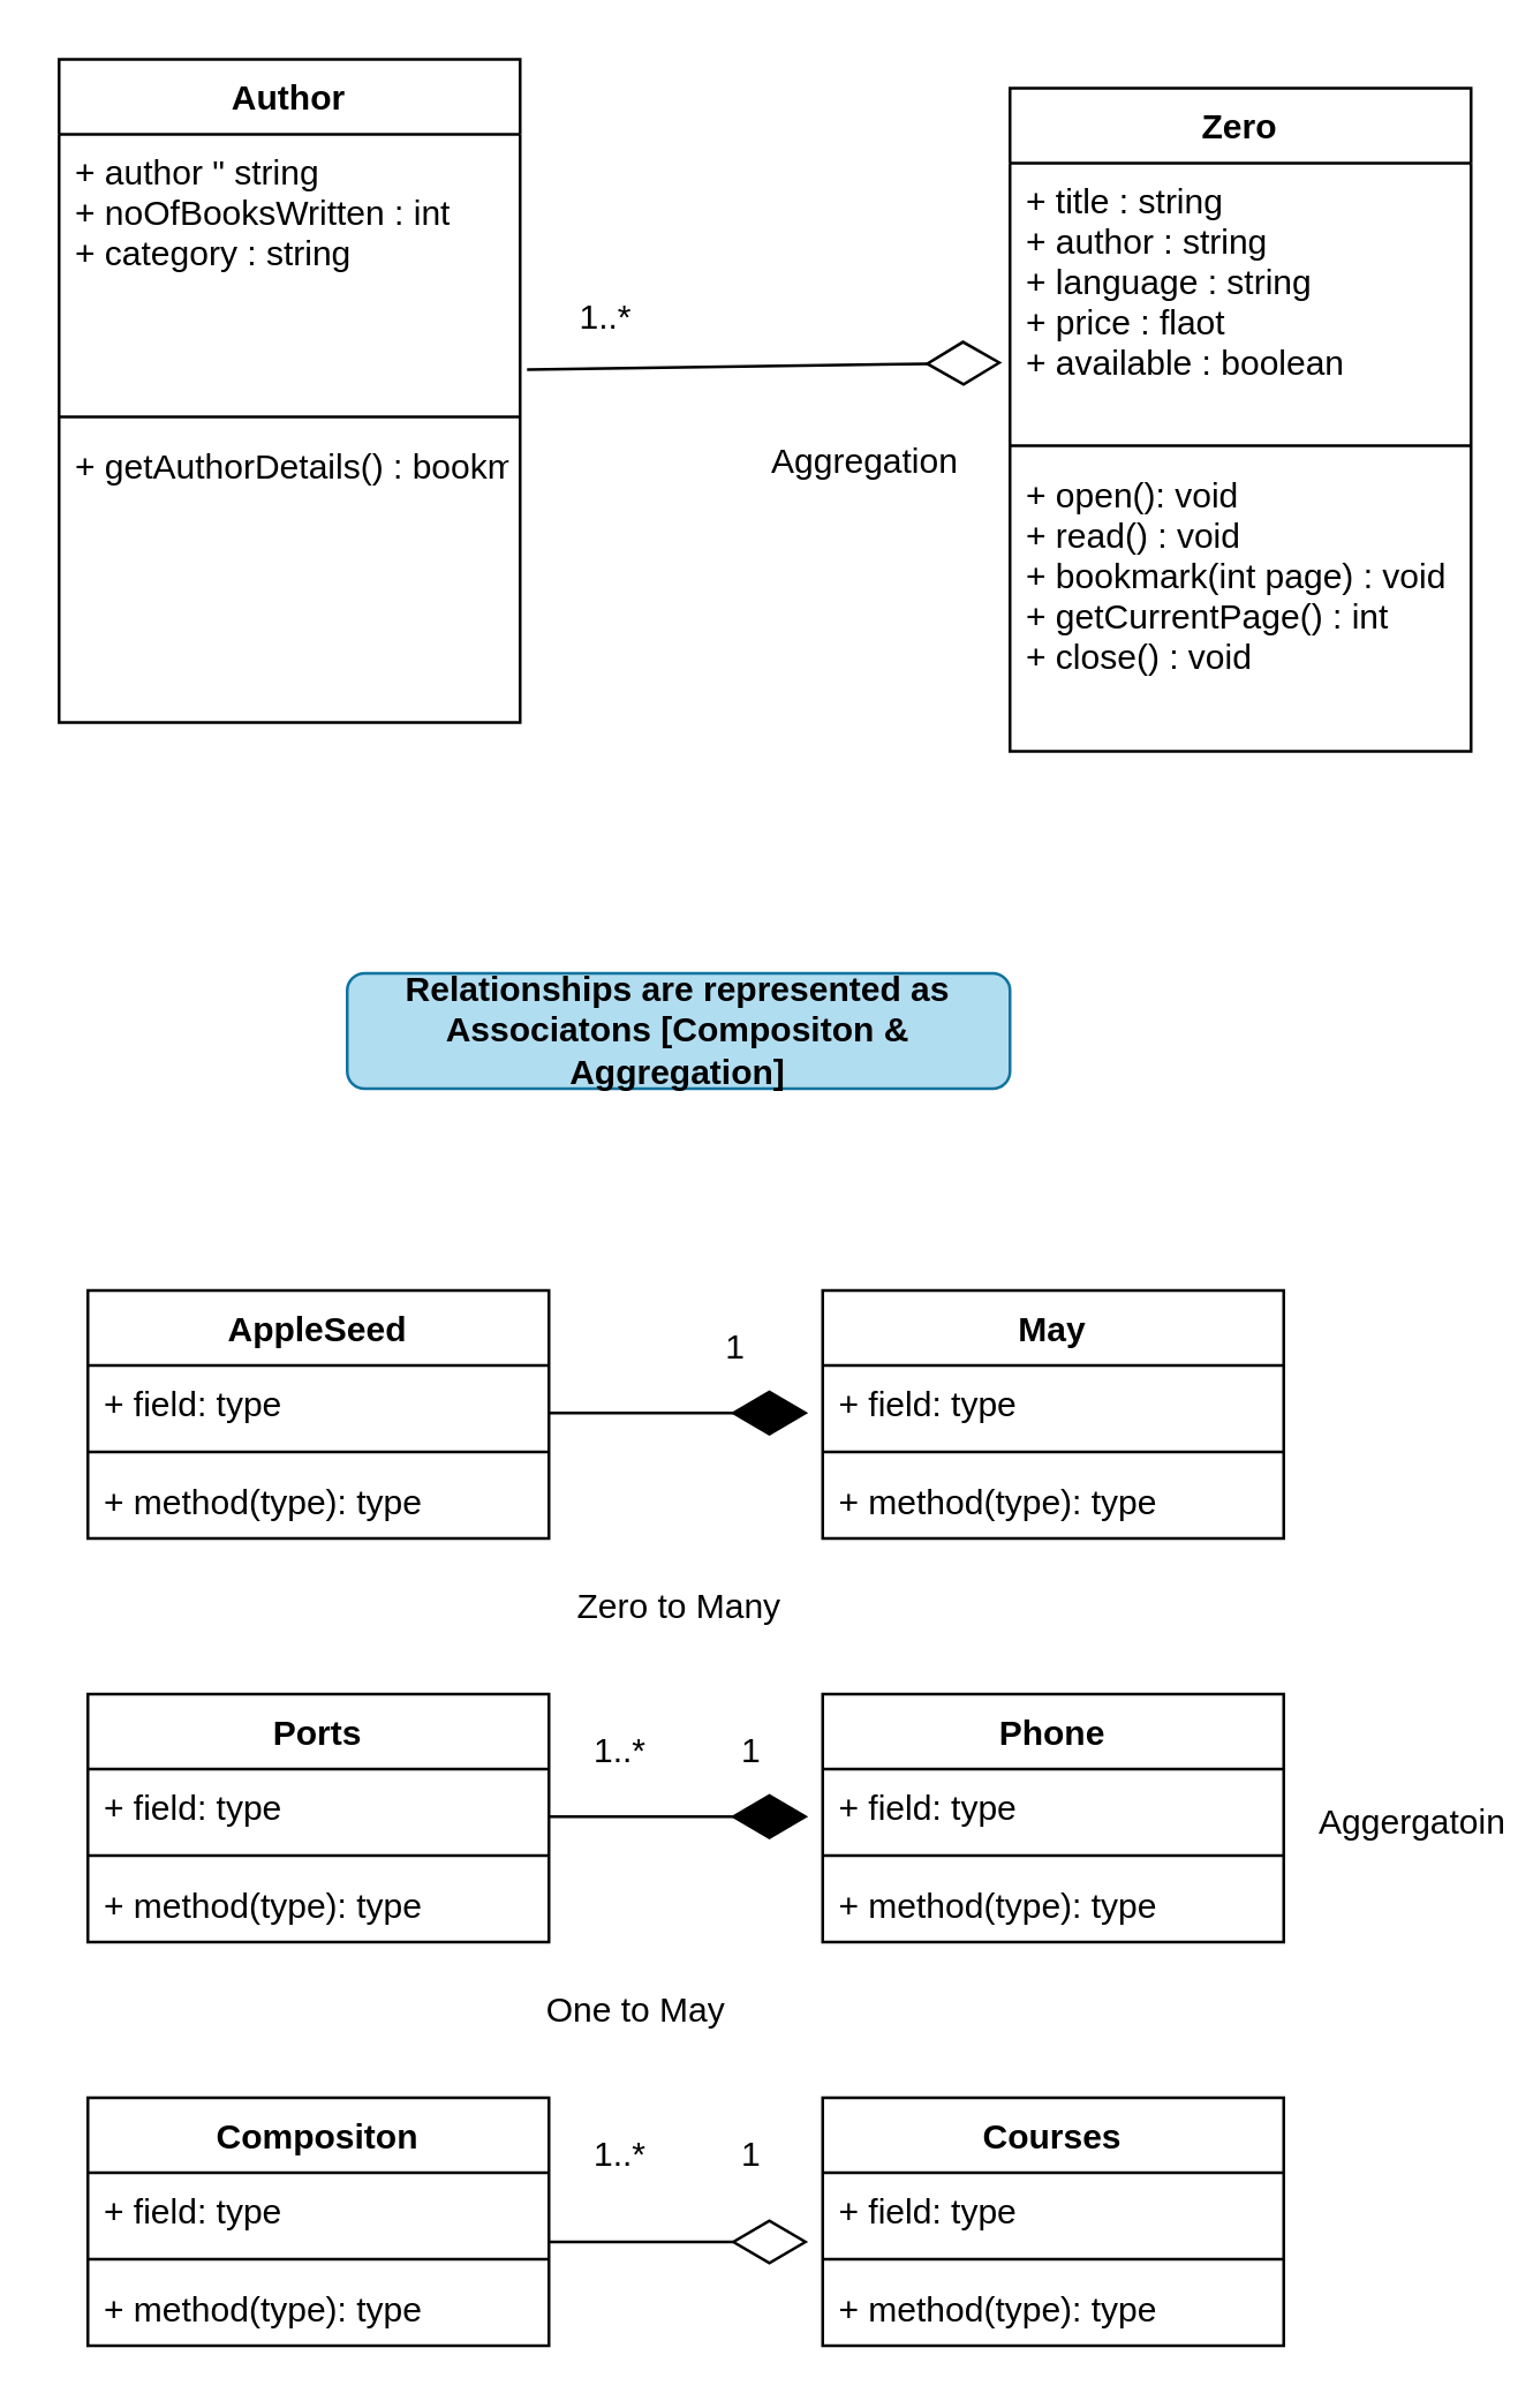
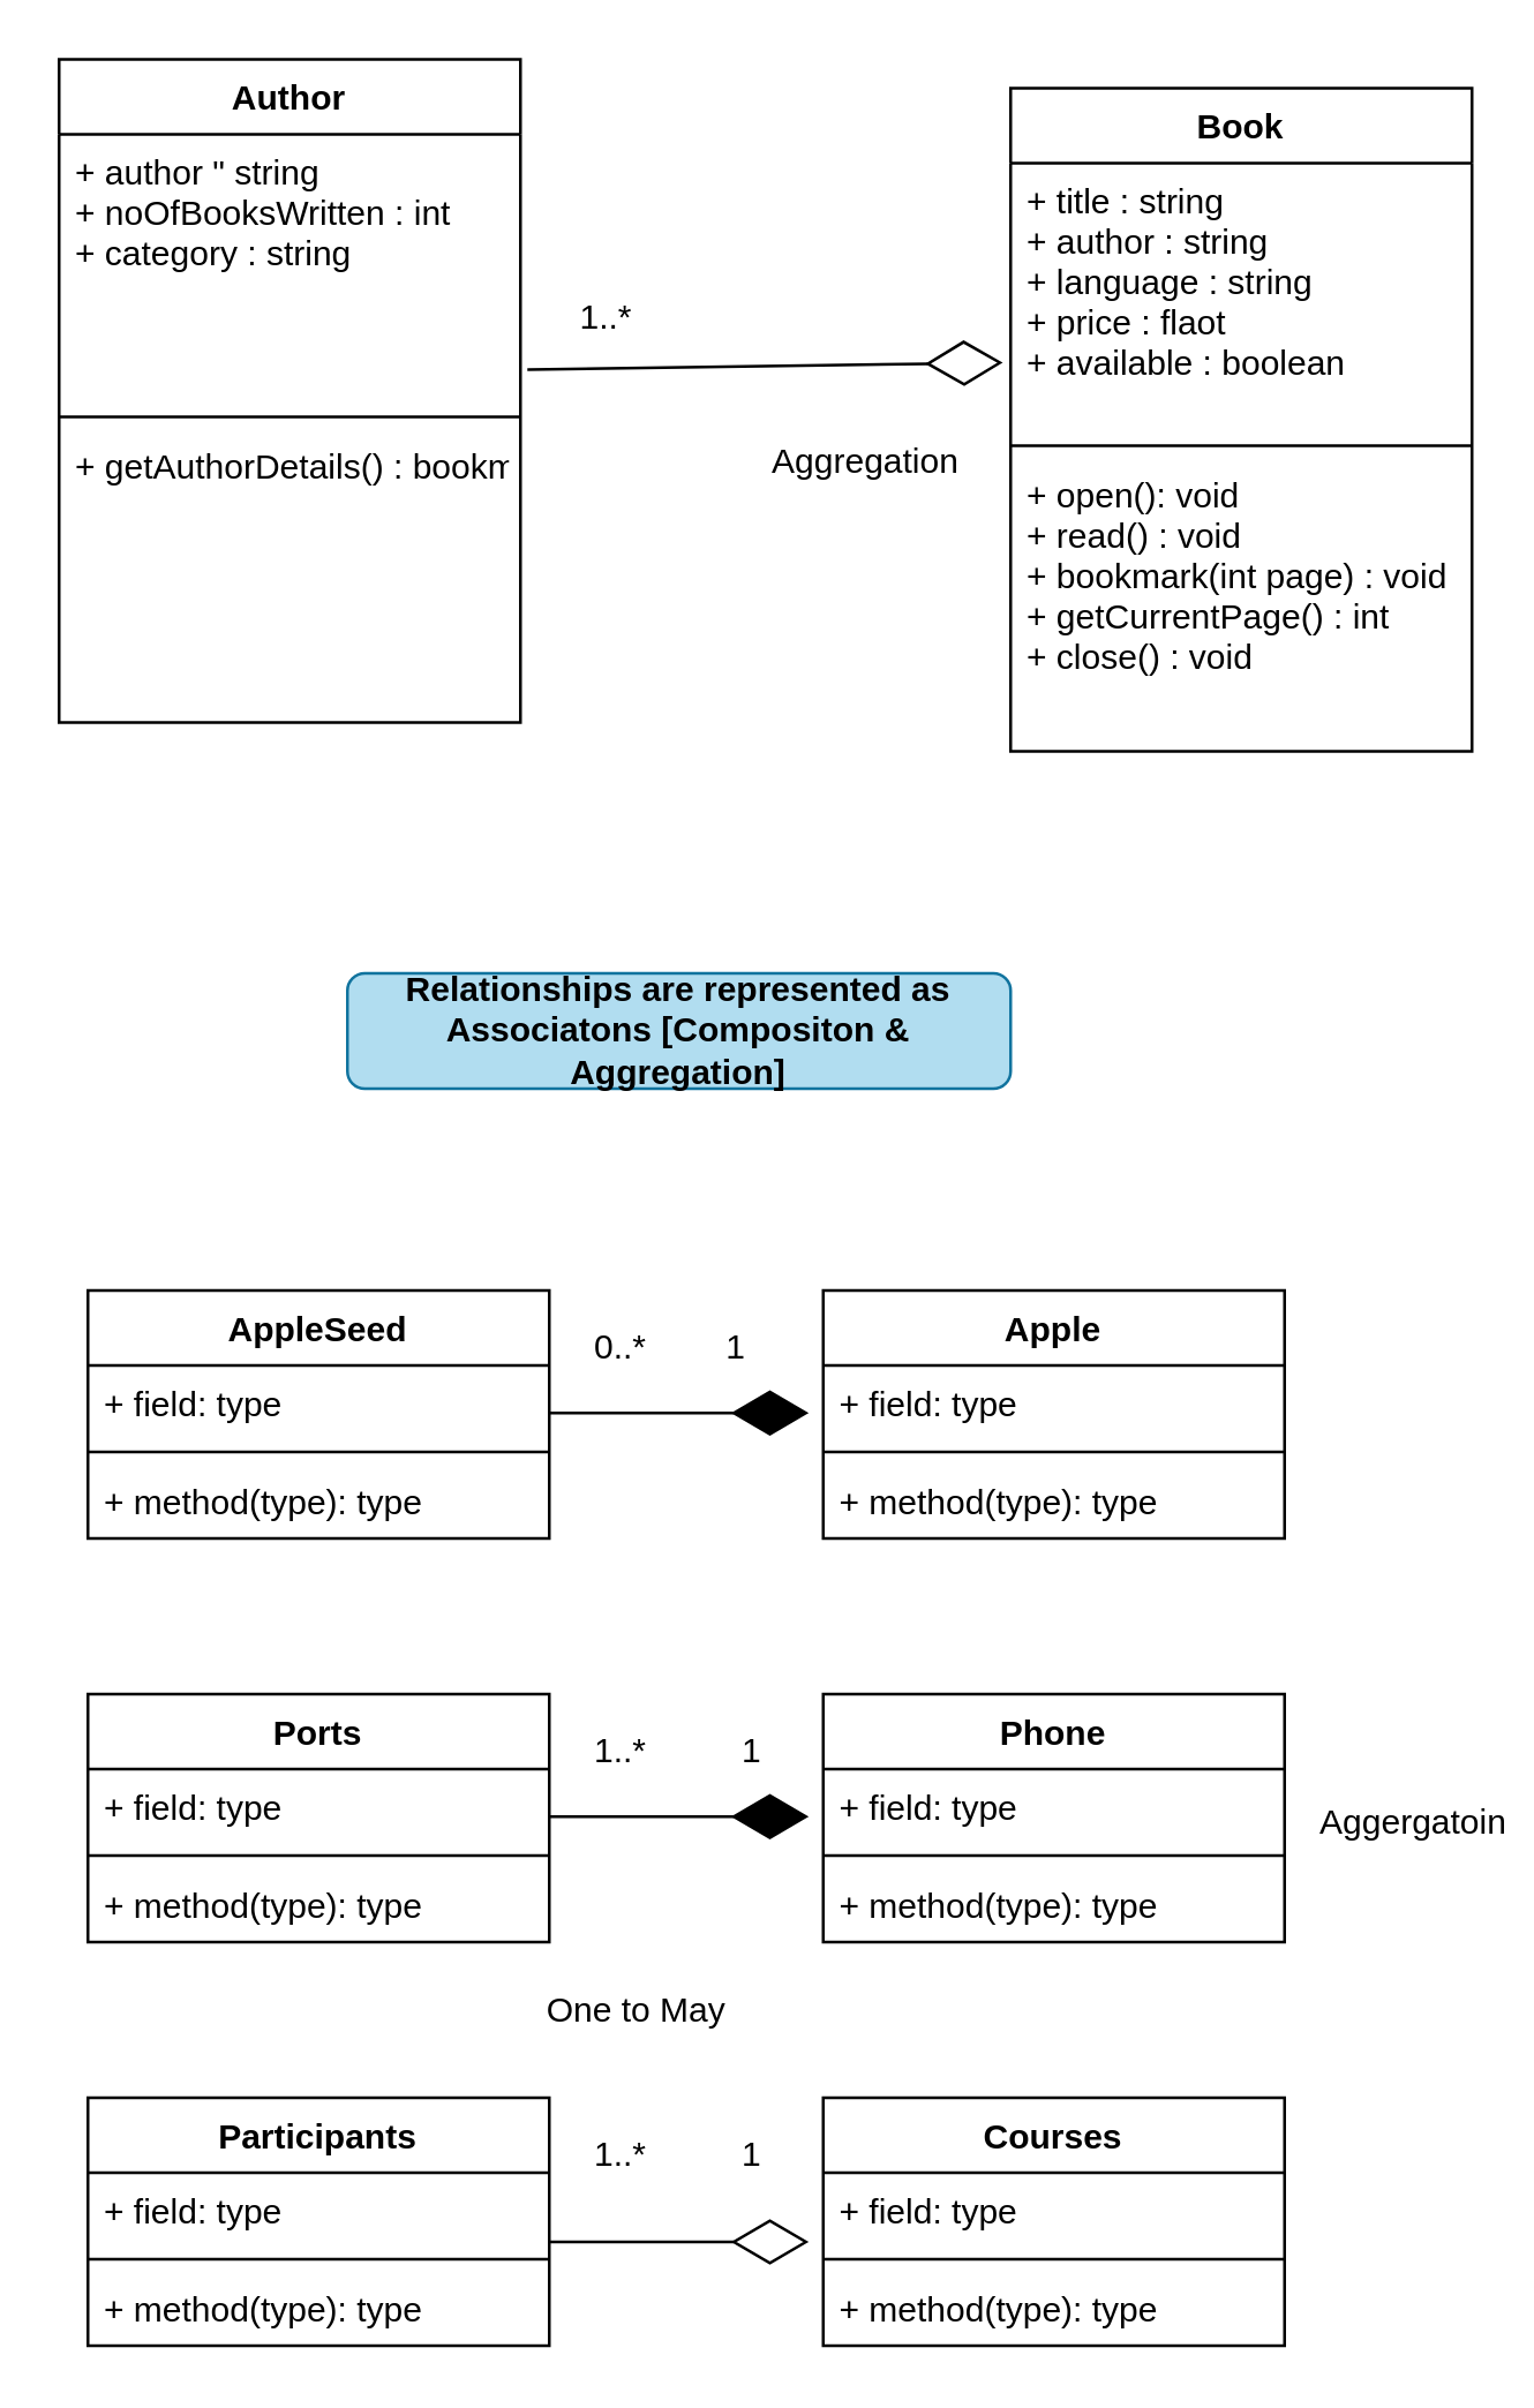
- <mxCell id="2" value="Zero" style="swimlane;fontStyle=1;align=center;verticalAlign=top;childLayout=stackLayout;horizontal=1;startSize=26;horizontalStack=0;resizeParent=1;resizeParentMax=0;resizeLast=0;collapsible=1;marginBottom=0;" parent="1" vertex="1"><mxGeometry x="350" y="30" width="160" height="230" as="geometry" /></mxCell>
+ <mxCell id="2" value="Book" style="swimlane;fontStyle=1;align=center;verticalAlign=top;childLayout=stackLayout;horizontal=1;startSize=26;horizontalStack=0;resizeParent=1;resizeParentMax=0;resizeLast=0;collapsible=1;marginBottom=0;" parent="1" vertex="1"><mxGeometry x="350" y="30" width="160" height="230" as="geometry" /></mxCell>
- <mxCell id="15" value="May" style="swimlane;fontStyle=1;align=center;verticalAlign=top;childLayout=stackLayout;horizontal=1;startSize=26;horizontalStack=0;resizeParent=1;resizeParentMax=0;resizeLast=0;collapsible=1;marginBottom=0;" vertex="1" parent="14"><mxGeometry x="255" width="160" height="86" as="geometry" /></mxCell>
+ <mxCell id="15" value="Apple" style="swimlane;fontStyle=1;align=center;verticalAlign=top;childLayout=stackLayout;horizontal=1;startSize=26;horizontalStack=0;resizeParent=1;resizeParentMax=0;resizeLast=0;collapsible=1;marginBottom=0;" vertex="1" parent="14"><mxGeometry x="255" width="160" height="86" as="geometry" /></mxCell>
+ <mxCell id="23" value="0..*" style="text;html=1;strokeColor=none;fillColor=none;align=center;verticalAlign=middle;whiteSpace=wrap;rounded=0;" vertex="1" parent="14"><mxGeometry x="165" y="10" width="40" height="20" as="geometry" /></mxCell>
- <mxCell id="26" value="Zero to Many" style="text;html=1;align=center;verticalAlign=middle;resizable=0;points=[];autosize=1;strokeColor=none;fillColor=none;" vertex="1" parent="1"><mxGeometry x="190" y="547" width="90" height="20" as="geometry" /></mxCell>
- <mxCell id="45" value="Compositon" style="swimlane;fontStyle=1;align=center;verticalAlign=top;childLayout=stackLayout;horizontal=1;startSize=26;horizontalStack=0;resizeParent=1;resizeParentMax=0;resizeLast=0;collapsible=1;marginBottom=0;" vertex="1" parent="40"><mxGeometry width="160" height="86" as="geometry" /></mxCell>
+ <mxCell id="45" value="Participants" style="swimlane;fontStyle=1;align=center;verticalAlign=top;childLayout=stackLayout;horizontal=1;startSize=26;horizontalStack=0;resizeParent=1;resizeParentMax=0;resizeLast=0;collapsible=1;marginBottom=0;" vertex="1" parent="40"><mxGeometry width="160" height="86" as="geometry" /></mxCell>
